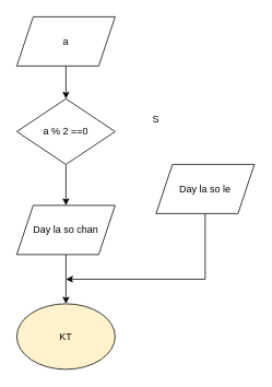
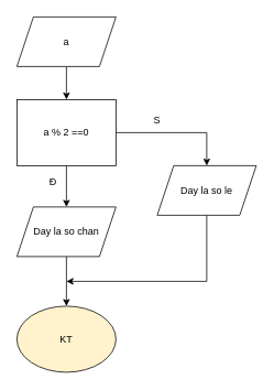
- <mxCell id="6" value="a % 2 ==0" style="rhombus;whiteSpace=wrap;html=1;" parent="1" vertex="1"><mxGeometry x="20" y="120" width="120" height="80" as="geometry" /></mxCell>
+ <mxCell id="6" value="a % 2 ==0" style="whiteSpace=wrap;html=1;rounded=0;" parent="1" vertex="1"><mxGeometry x="20" y="120" width="120" height="80" as="geometry" /></mxCell>
+ <mxCell id="5" style="edgeStyle=orthogonalEdgeStyle;rounded=0;orthogonalLoop=1;jettySize=auto;html=1;exitX=1;exitY=0.5;exitDx=0;exitDy=0;entryX=0.5;entryY=0;entryDx=0;entryDy=0;" edge="1" parent="1" source="6" target="10"><mxGeometry relative="1" as="geometry" /></mxCell>
+ <mxCell id="13" value="Đ" style="text;html=1;align=center;verticalAlign=middle;whiteSpace=wrap;rounded=0;" parent="1" vertex="1"><mxGeometry x="34" y="205" width="60" height="30" as="geometry" /></mxCell>
